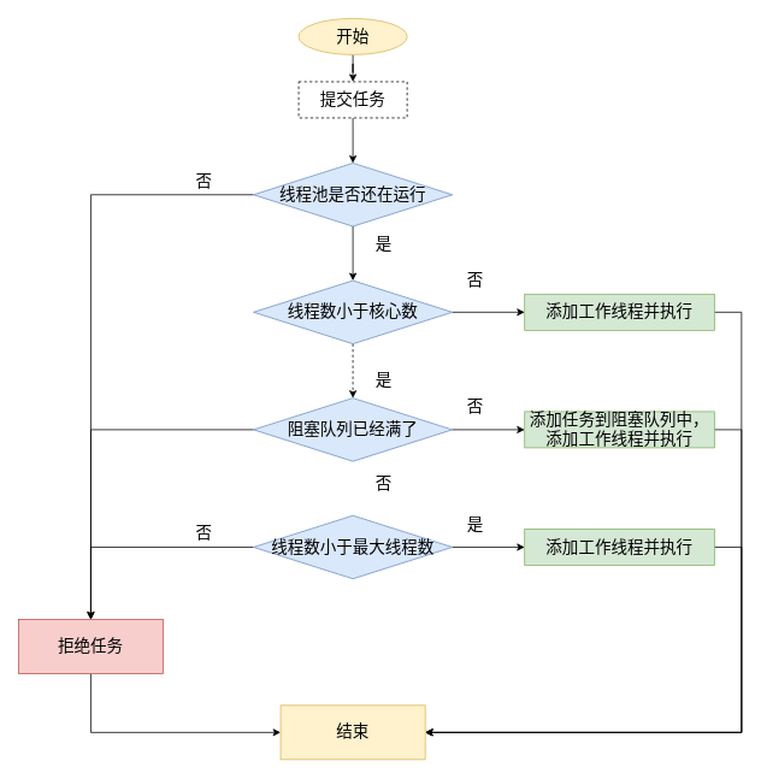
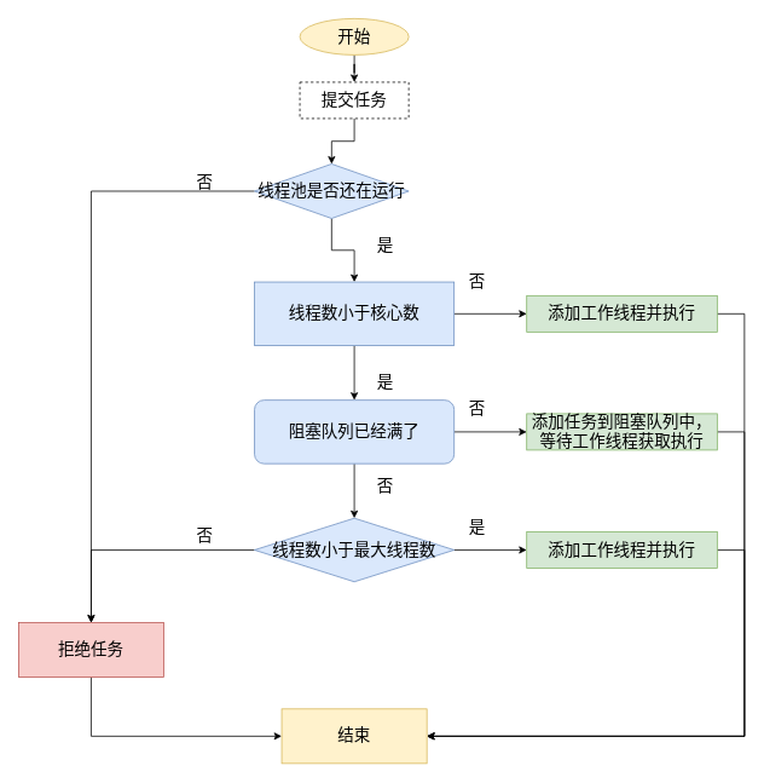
- <mxCell id="8" value="&lt;font style=&quot;font-size: 18px&quot;&gt;线程池是否还在运行&lt;/font&gt;" style="rhombus;whiteSpace=wrap;html=1;fillColor=#dae8fc;strokeColor=#6c8ebf;" vertex="1" parent="1"><mxGeometry x="280" y="180" width="220" height="70" as="geometry" /></mxCell>
+ <mxCell id="8" value="&lt;font style=&quot;font-size: 18px&quot;&gt;线程池是否还在运行&lt;/font&gt;" style="rhombus;whiteSpace=wrap;html=1;fillColor=#dae8fc;strokeColor=#6c8ebf;" vertex="1" parent="1"><mxGeometry x="280" y="180" width="170" height="60" as="geometry" /></mxCell>
- <mxCell id="11" value="&lt;font style=&quot;font-size: 18px&quot;&gt;线程数小于核心数&lt;/font&gt;" style="rhombus;whiteSpace=wrap;html=1;fillColor=#dae8fc;strokeColor=#6c8ebf;" vertex="1" parent="1"><mxGeometry x="280" y="310" width="220" height="70" as="geometry" /></mxCell>
+ <mxCell id="11" value="&lt;font style=&quot;font-size: 18px&quot;&gt;线程数小于核心数&lt;/font&gt;" style="whiteSpace=wrap;html=1;fillColor=#dae8fc;strokeColor=#6c8ebf;rounded=0;" vertex="1" parent="1"><mxGeometry x="280" y="310" width="220" height="70" as="geometry" /></mxCell>
- <mxCell id="9" style="edgeStyle=orthogonalEdgeStyle;rounded=0;orthogonalLoop=1;jettySize=auto;html=1;dashed=1;" edge="1" parent="1" source="11" target="14"><mxGeometry relative="1" as="geometry" /></mxCell>
+ <mxCell id="9" style="edgeStyle=orthogonalEdgeStyle;rounded=0;orthogonalLoop=1;jettySize=auto;html=1;" edge="1" parent="1" source="11" target="14"><mxGeometry relative="1" as="geometry" /></mxCell>
- <mxCell id="12" style="edgeStyle=orthogonalEdgeStyle;rounded=0;orthogonalLoop=1;jettySize=auto;html=1;" edge="1" parent="1" source="14" target="19"><mxGeometry relative="1" as="geometry" /></mxCell>
+ <mxCell id="12" style="edgeStyle=orthogonalEdgeStyle;rounded=0;orthogonalLoop=1;jettySize=auto;html=1;" edge="1" parent="1" source="14" target="17"><mxGeometry relative="1" as="geometry" /></mxCell>
- <mxCell id="14" value="&lt;font style=&quot;font-size: 18px&quot;&gt;阻塞队列已经满了&lt;/font&gt;" style="rhombus;whiteSpace=wrap;html=1;fillColor=#dae8fc;strokeColor=#6c8ebf;" vertex="1" parent="1"><mxGeometry x="280" y="440" width="220" height="70" as="geometry" /></mxCell>
+ <mxCell id="14" value="&lt;font style=&quot;font-size: 18px&quot;&gt;阻塞队列已经满了&lt;/font&gt;" style="whiteSpace=wrap;html=1;fillColor=#dae8fc;strokeColor=#6c8ebf;rounded=1;" vertex="1" parent="1"><mxGeometry x="280" y="440" width="220" height="70" as="geometry" /></mxCell>
- <mxCell id="29" value="&lt;font style=&quot;font-size: 18px&quot;&gt;添加任务到阻塞队列中，添加工作线程并执行&lt;/font&gt;" style="rounded=0;whiteSpace=wrap;html=1;fillColor=#d5e8d4;strokeColor=#82b366;" vertex="1" parent="1"><mxGeometry x="580" y="455" width="210" height="40" as="geometry" /></mxCell>
+ <mxCell id="29" value="&lt;font style=&quot;font-size: 18px&quot;&gt;添加任务到阻塞队列中，等待工作线程获取执行&lt;/font&gt;" style="rounded=0;whiteSpace=wrap;html=1;fillColor=#d5e8d4;strokeColor=#82b366;" vertex="1" parent="1"><mxGeometry x="580" y="455" width="210" height="40" as="geometry" /></mxCell>
